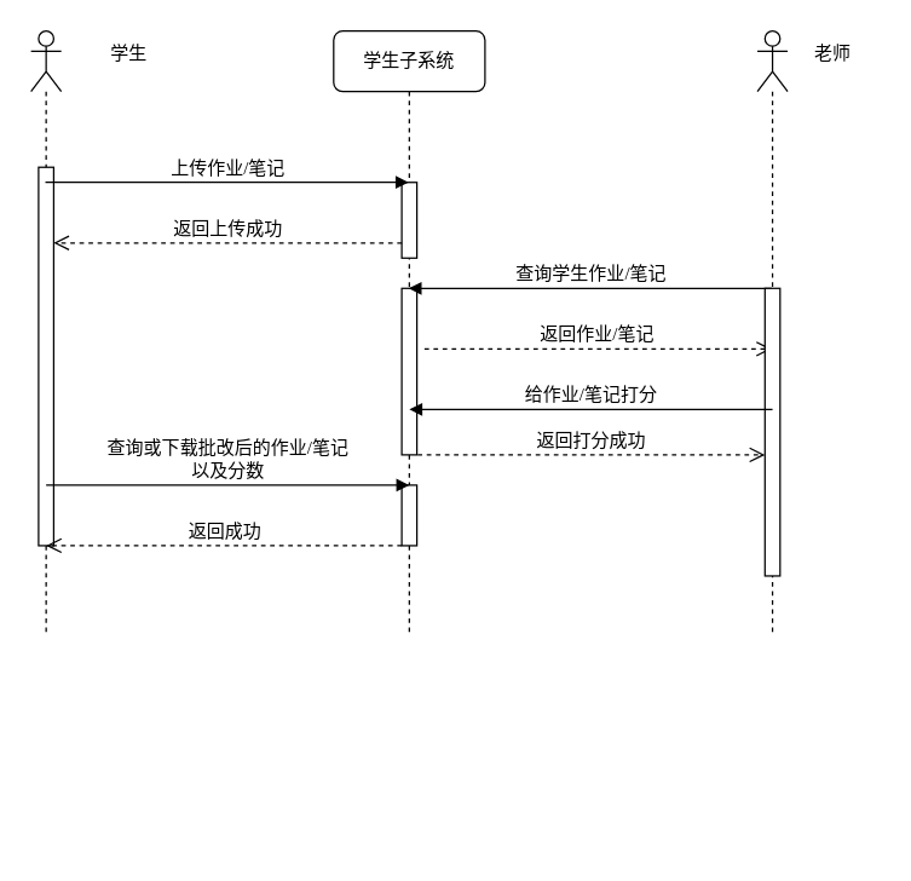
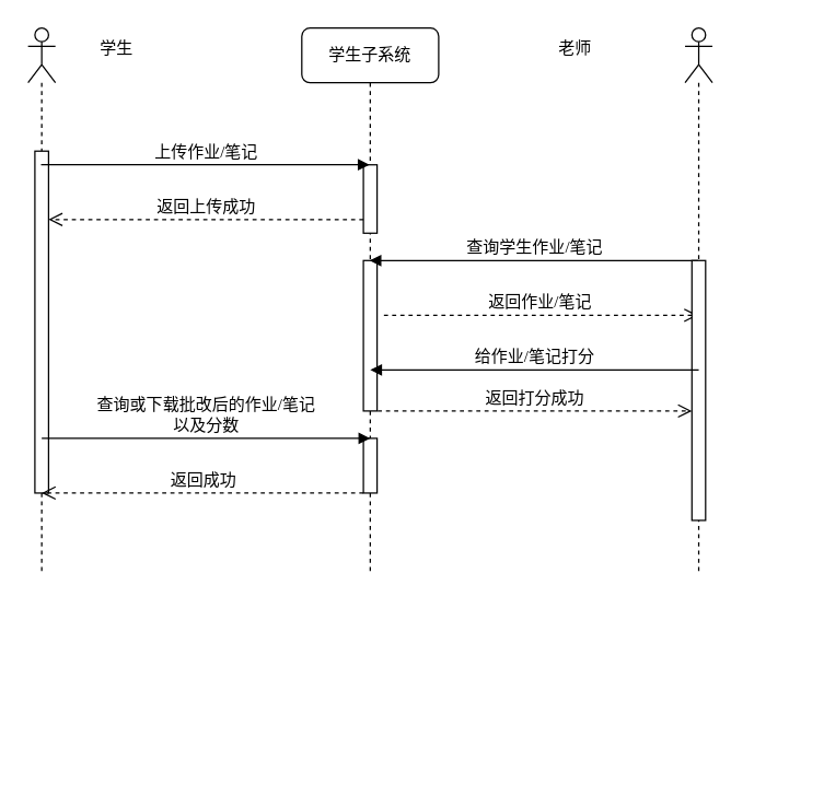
- <mxCell id="16" value="老师" style="text;html=1;strokeColor=none;fillColor=none;align=center;verticalAlign=middle;whiteSpace=wrap;rounded=0;" vertex="1" parent="1"><mxGeometry x="520" y="20" width="60" height="30" as="geometry" /></mxCell>
+ <mxCell id="16" value="老师" style="text;html=1;strokeColor=none;fillColor=none;align=center;verticalAlign=middle;whiteSpace=wrap;rounded=0;" vertex="1" parent="1"><mxGeometry x="390" y="20" width="60" height="30" as="geometry" /></mxCell>
